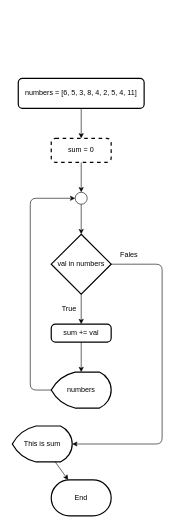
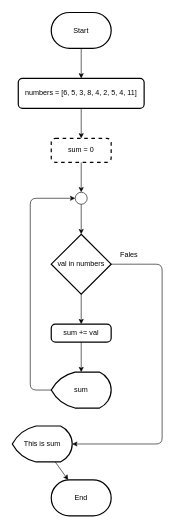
+ <mxCell id="7" value="Start" style="strokeWidth=2;html=1;shape=mxgraph.flowchart.terminator;whiteSpace=wrap;labelBackgroundColor=none;" vertex="1" parent="1"><mxGeometry x="85" y="20" width="100" height="60" as="geometry" /></mxCell>
+ <mxCell id="6" value="" style="edgeStyle=none;html=1;labelBackgroundColor=none;" edge="1" parent="1" source="7" target="9"><mxGeometry relative="1" as="geometry" /></mxCell>
- <mxCell id="2" value="True" style="text;html=1;strokeColor=none;fillColor=none;align=center;verticalAlign=middle;whiteSpace=wrap;rounded=0;labelBackgroundColor=none;" vertex="1" parent="1"><mxGeometry x="85" y="500" width="60" height="30" as="geometry" /></mxCell>
- <mxCell id="18" value="numbers" style="strokeWidth=2;html=1;shape=mxgraph.flowchart.display;whiteSpace=wrap;labelBackgroundColor=none;" vertex="1" parent="1"><mxGeometry x="85" y="620" width="100" height="60" as="geometry" /></mxCell>
+ <mxCell id="18" value="sum" style="strokeWidth=2;html=1;shape=mxgraph.flowchart.display;whiteSpace=wrap;labelBackgroundColor=none;" vertex="1" parent="1"><mxGeometry x="85" y="620" width="100" height="60" as="geometry" /></mxCell>
